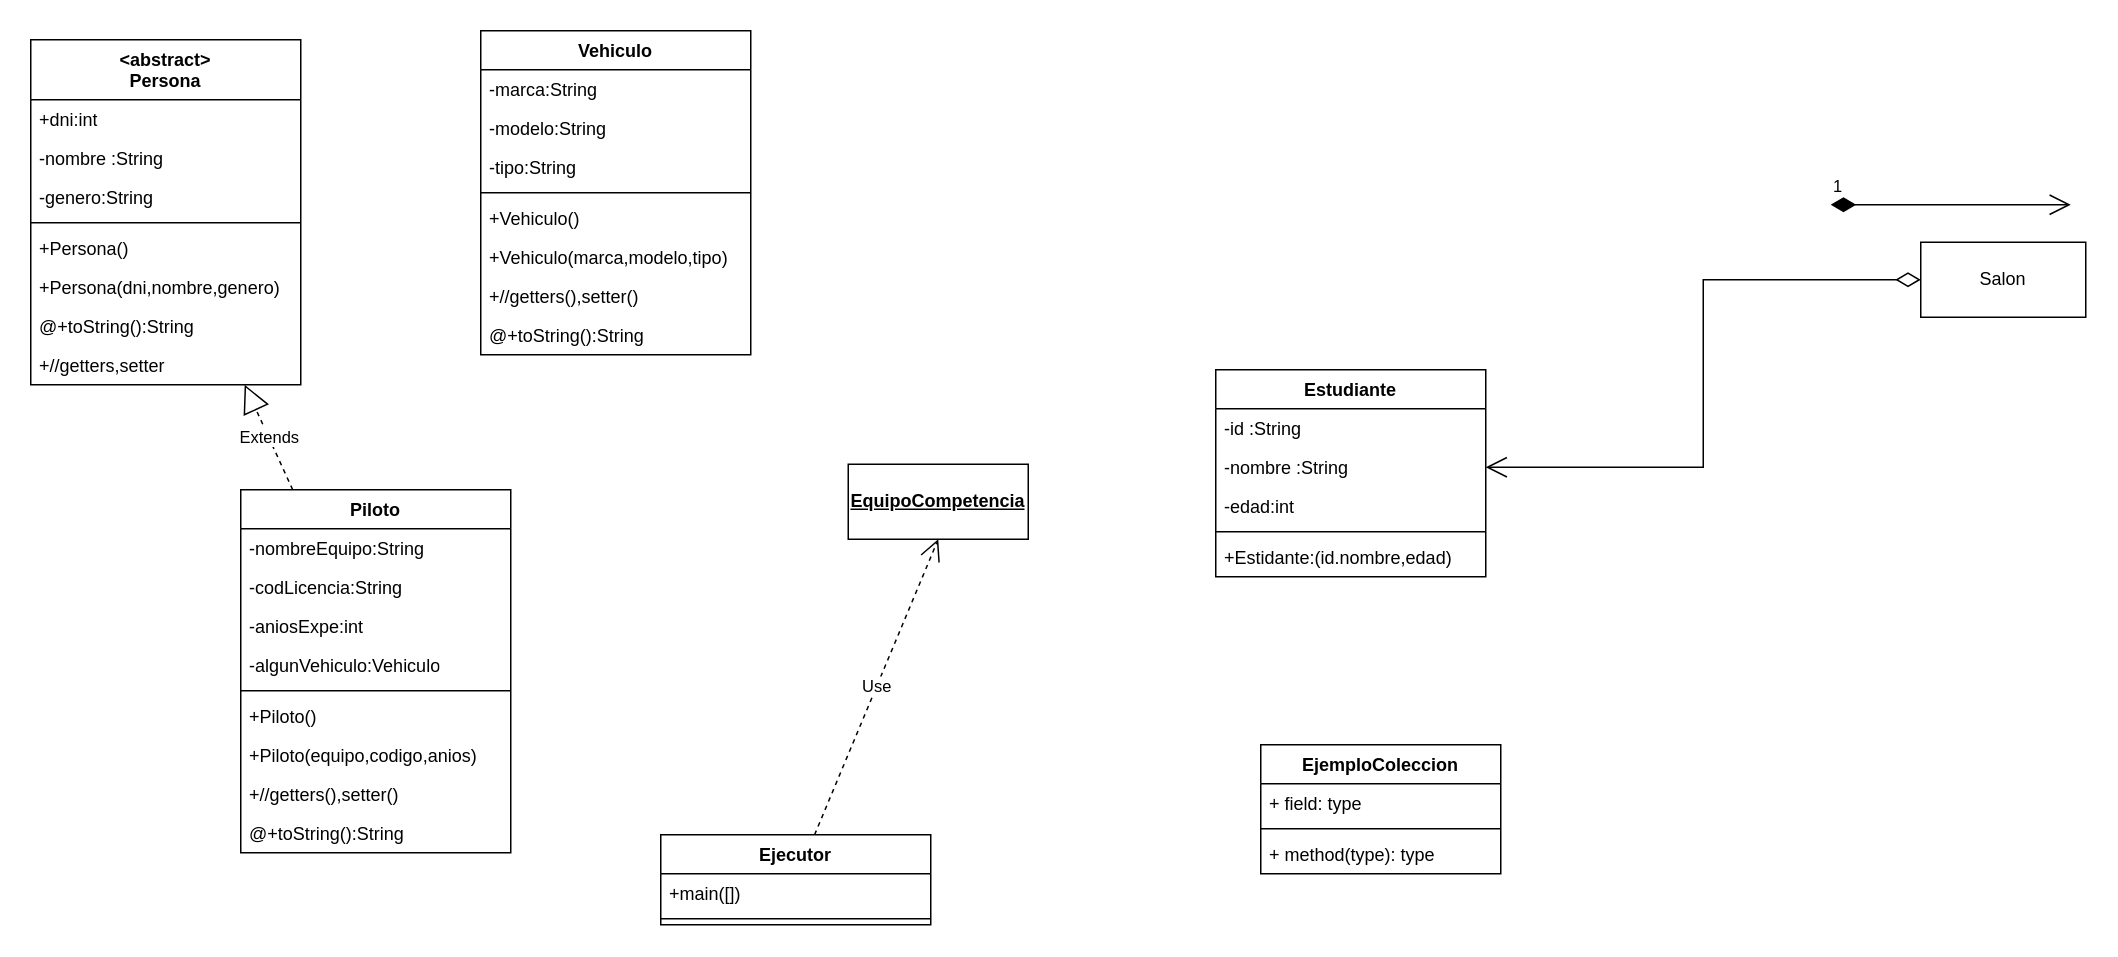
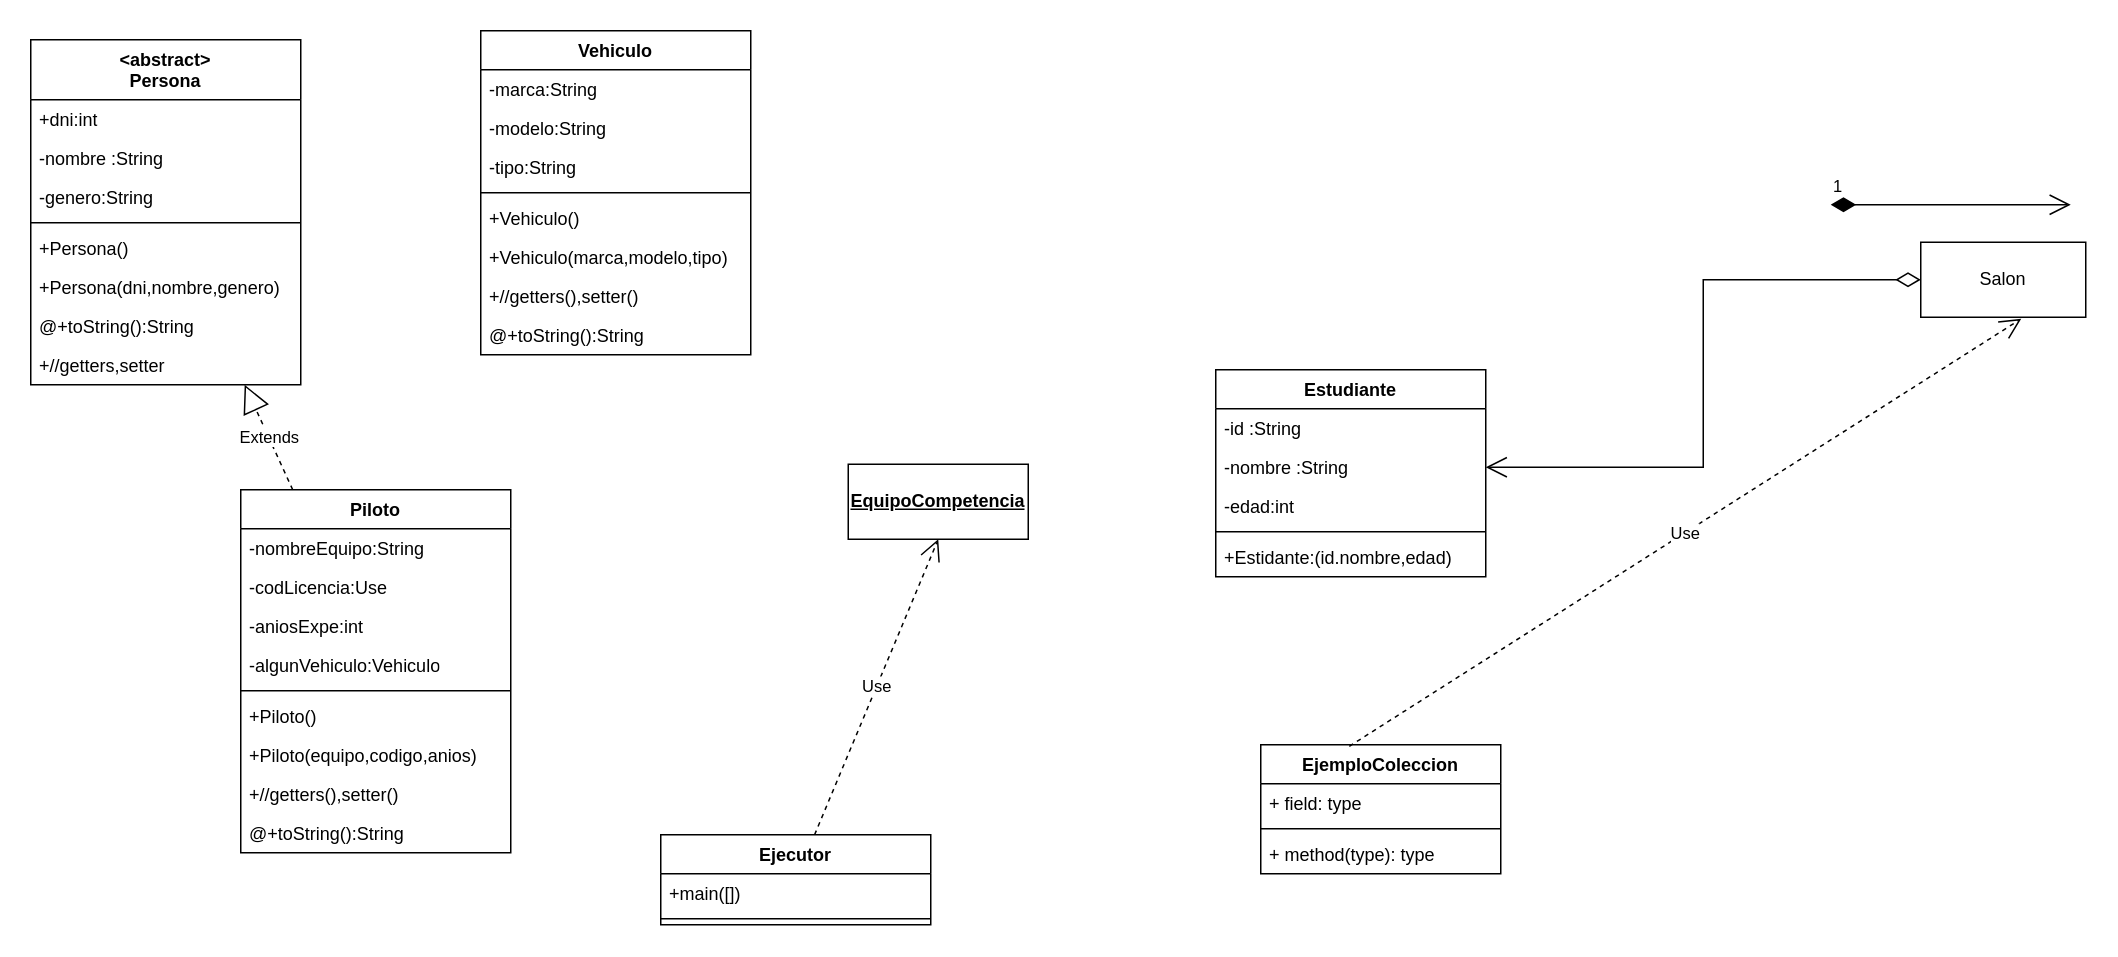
+ <mxCell id="15" value="Use" style="endArrow=open;endSize=12;dashed=1;html=1;rounded=0;exitX=0.369;exitY=0.012;exitDx=0;exitDy=0;exitPerimeter=0;entryX=0.609;entryY=1.02;entryDx=0;entryDy=0;entryPerimeter=0;" edge="1" parent="1" source="11" target="10"><mxGeometry width="160" relative="1" as="geometry"><mxPoint x="1050" y="426" as="sourcePoint" /><mxPoint x="1210" y="426" as="targetPoint" /></mxGeometry></mxCell>
- <mxCell id="27" value="&lt;div&gt;-codLicencia:String&lt;/div&gt;" style="text;strokeColor=none;fillColor=none;align=left;verticalAlign=top;spacingLeft=4;spacingRight=4;overflow=hidden;rotatable=0;points=[[0,0.5],[1,0.5]];portConstraint=eastwest;whiteSpace=wrap;html=1;" vertex="1" parent="25"><mxGeometry y="52" width="180" height="26" as="geometry" /></mxCell>
+ <mxCell id="27" value="&lt;div&gt;-codLicencia:Use&lt;/div&gt;" style="text;strokeColor=none;fillColor=none;align=left;verticalAlign=top;spacingLeft=4;spacingRight=4;overflow=hidden;rotatable=0;points=[[0,0.5],[1,0.5]];portConstraint=eastwest;whiteSpace=wrap;html=1;" vertex="1" parent="25"><mxGeometry y="52" width="180" height="26" as="geometry" /></mxCell>
